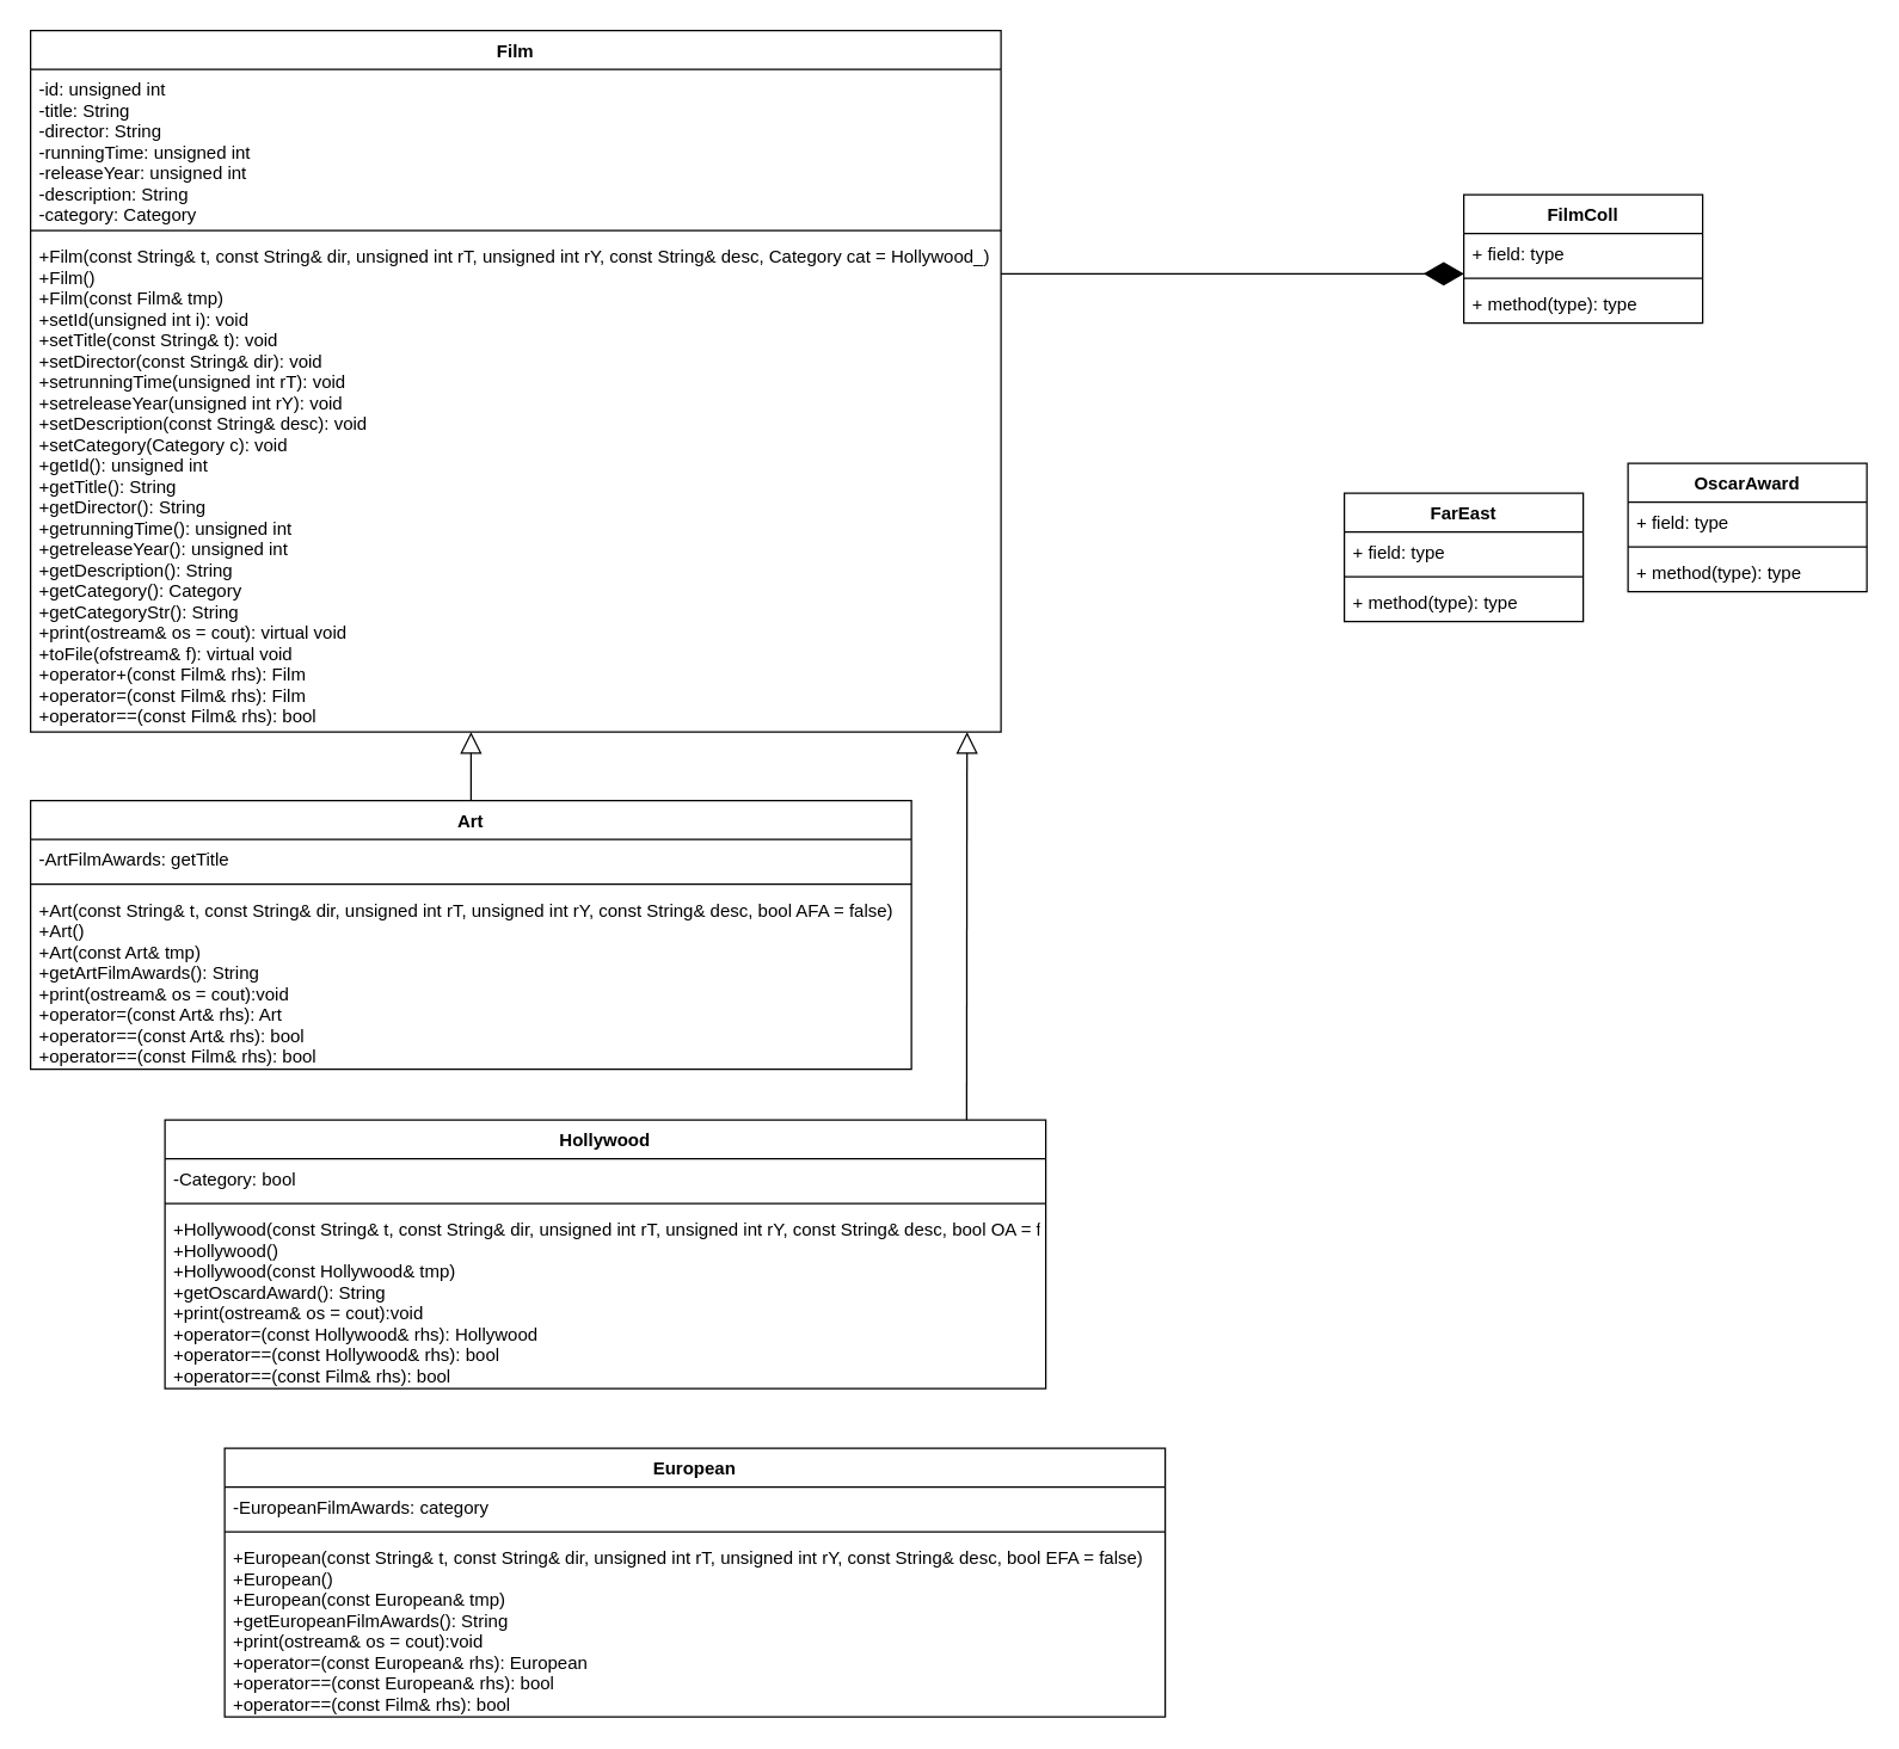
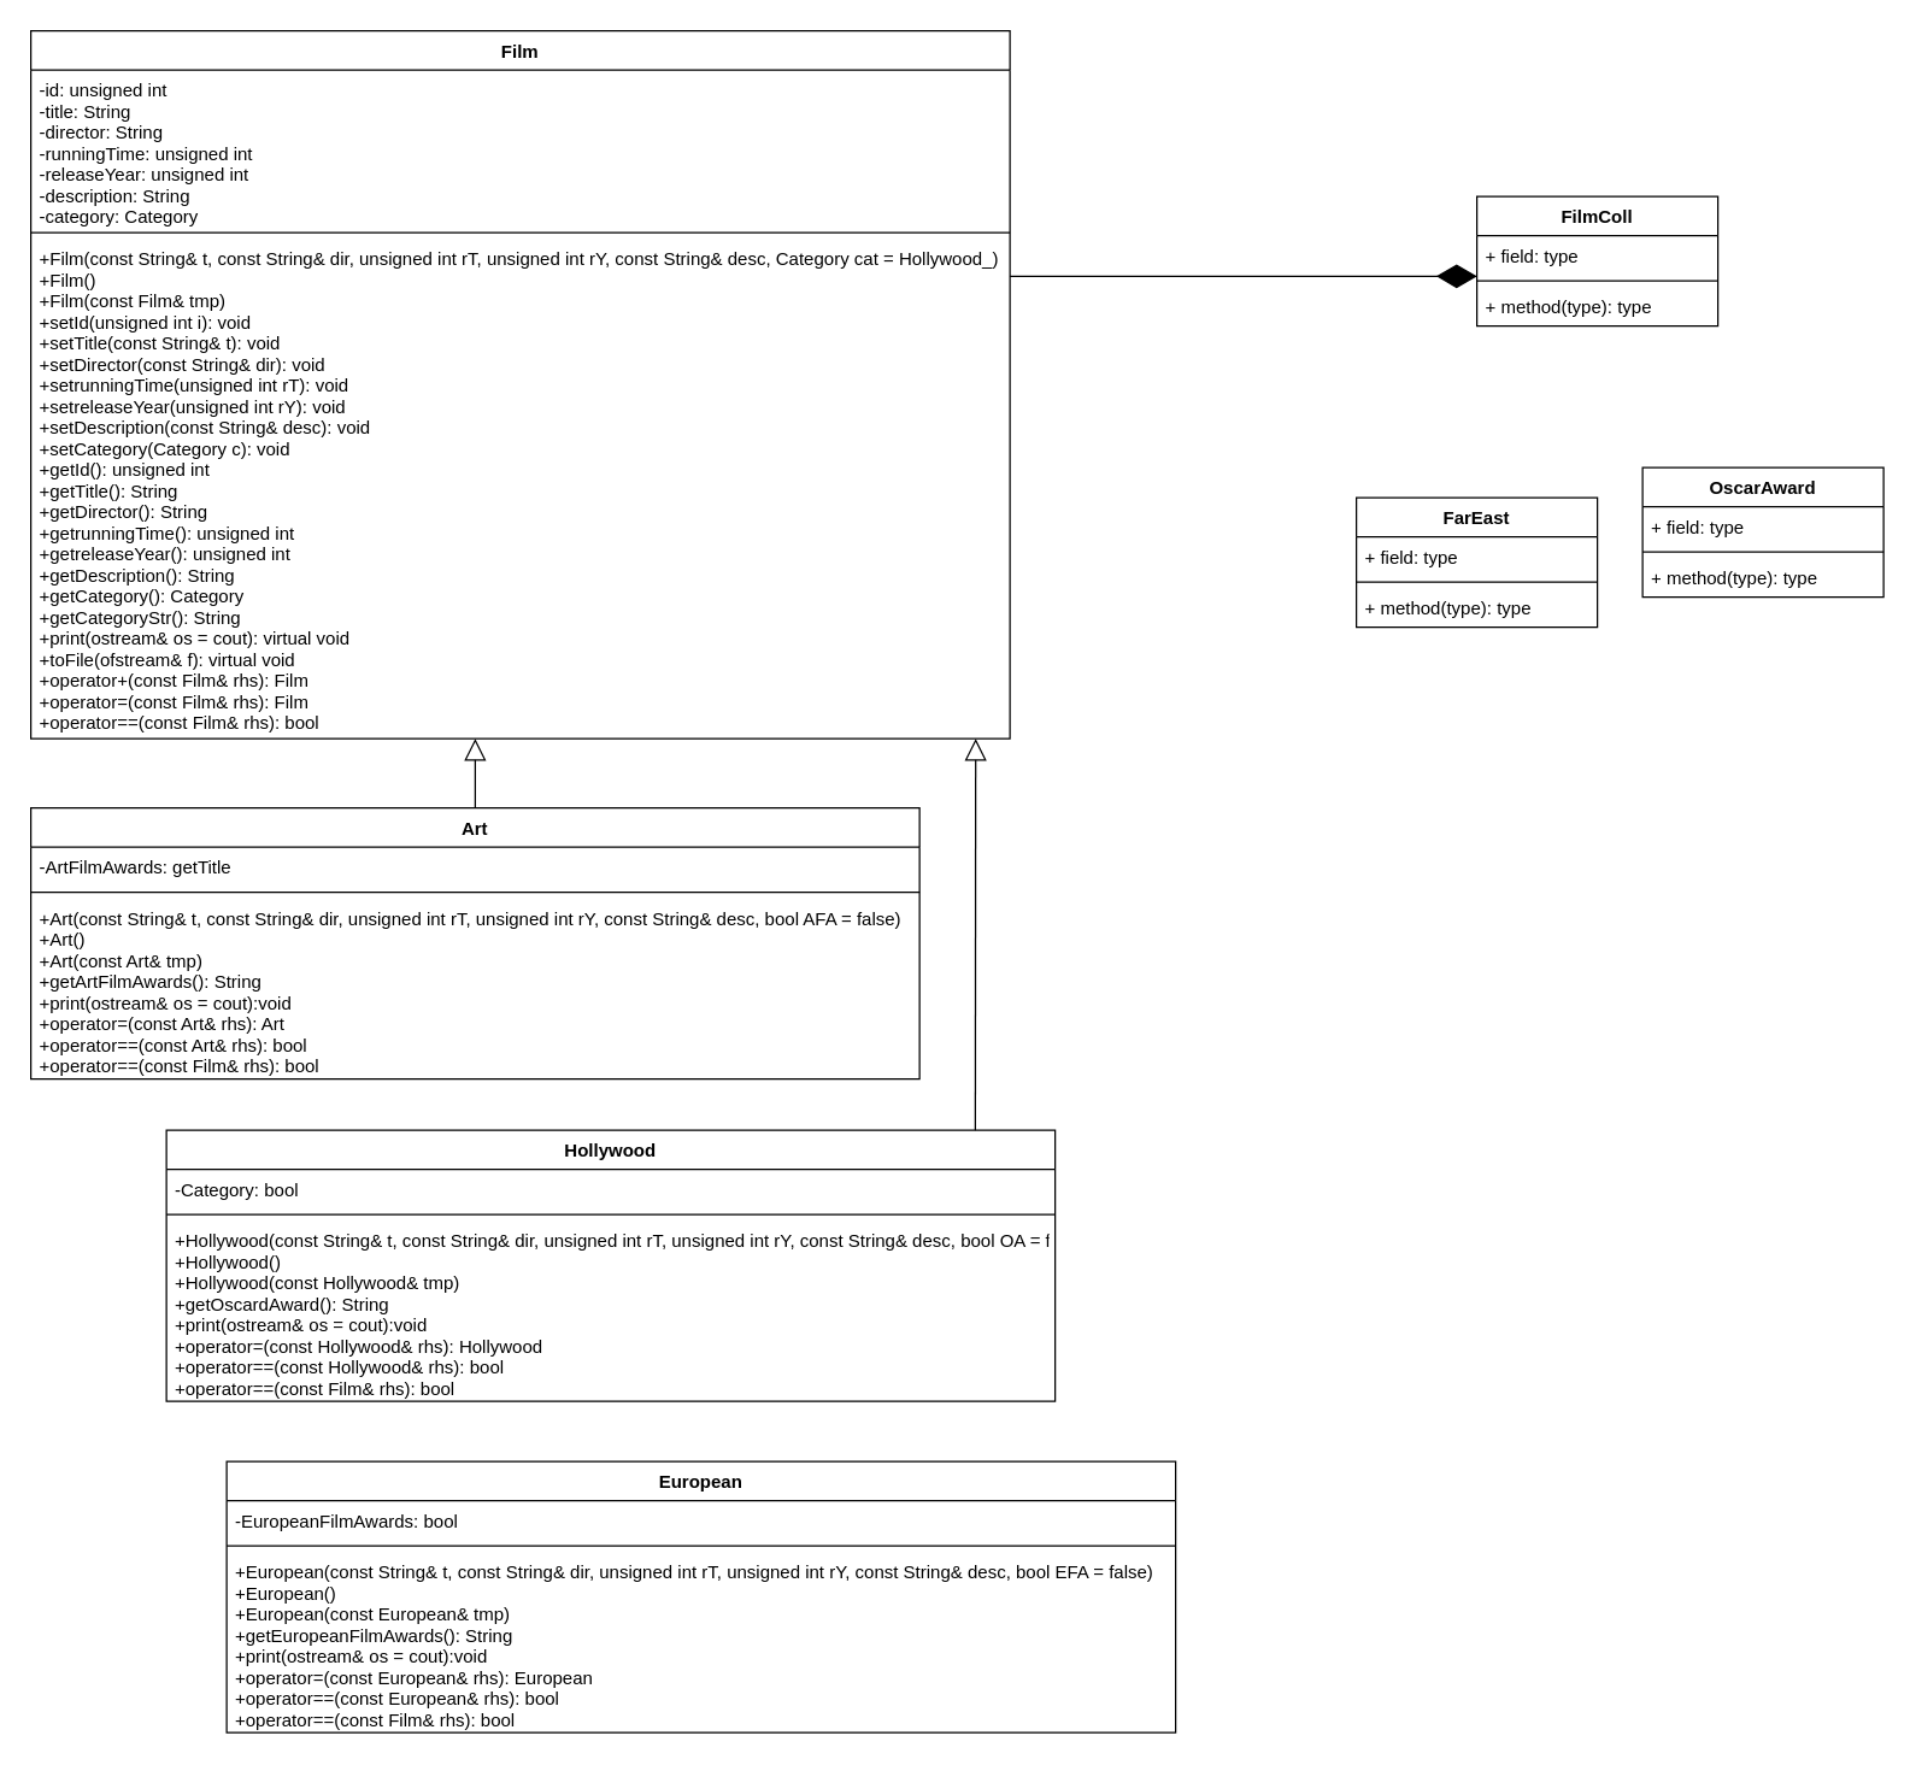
- <mxCell id="15" value="-EuropeanFilmAwards: category" style="text;strokeColor=none;fillColor=none;align=left;verticalAlign=top;spacingLeft=4;spacingRight=4;overflow=hidden;rotatable=0;points=[[0,0.5],[1,0.5]];portConstraint=eastwest;" vertex="1" parent="14"><mxGeometry y="26" width="630" height="26" as="geometry" /></mxCell>
+ <mxCell id="15" value="-EuropeanFilmAwards: bool" style="text;strokeColor=none;fillColor=none;align=left;verticalAlign=top;spacingLeft=4;spacingRight=4;overflow=hidden;rotatable=0;points=[[0,0.5],[1,0.5]];portConstraint=eastwest;" vertex="1" parent="14"><mxGeometry y="26" width="630" height="26" as="geometry" /></mxCell>
